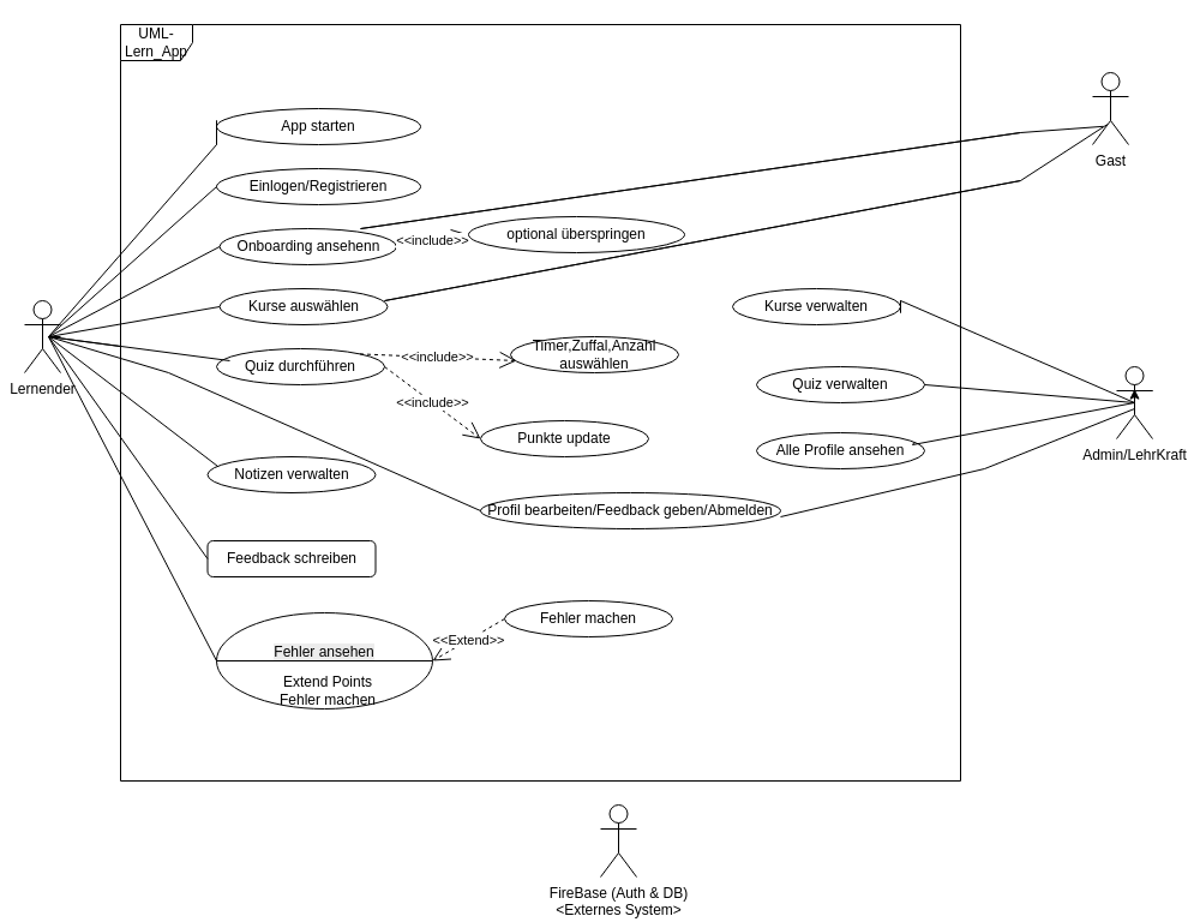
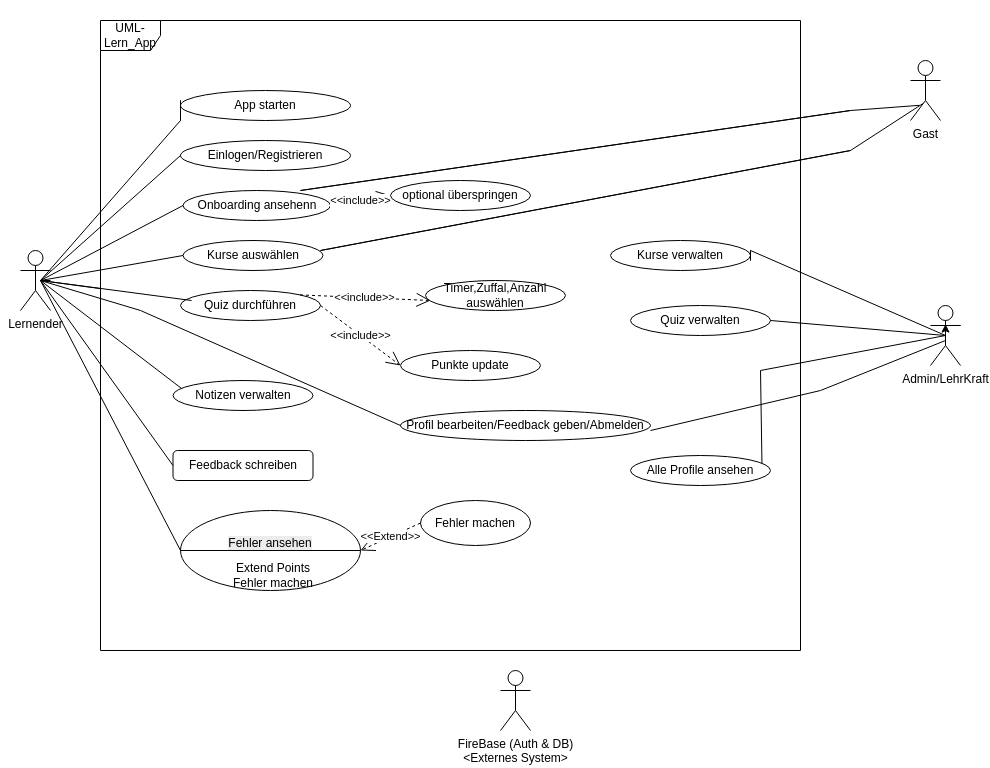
- <mxCell id="29" value="optional überspringen" style="ellipse;whiteSpace=wrap;html=1;" vertex="1" parent="1"><mxGeometry x="390" y="180" width="180" height="30" as="geometry" /></mxCell>
+ <mxCell id="29" value="optional überspringen" style="ellipse;whiteSpace=wrap;html=1;" vertex="1" parent="1"><mxGeometry x="390" y="180" width="140" height="30" as="geometry" /></mxCell>
- <mxCell id="14" value="Alle Profile ansehen" style="ellipse;whiteSpace=wrap;html=1;" parent="1" vertex="1"><mxGeometry x="630" y="360" width="140" height="30" as="geometry" /></mxCell>
+ <mxCell id="14" value="Alle Profile ansehen" style="ellipse;whiteSpace=wrap;html=1;" parent="1" vertex="1"><mxGeometry x="630" y="455" width="140" height="30" as="geometry" /></mxCell>
- <mxCell id="35" value="Fehler machen" style="ellipse;whiteSpace=wrap;html=1;" vertex="1" parent="1"><mxGeometry x="420" y="500" width="140" height="30" as="geometry" /></mxCell>
+ <mxCell id="35" value="Fehler machen" style="ellipse;whiteSpace=wrap;html=1;" vertex="1" parent="1"><mxGeometry x="420" y="500" width="110" height="45" as="geometry" /></mxCell>
